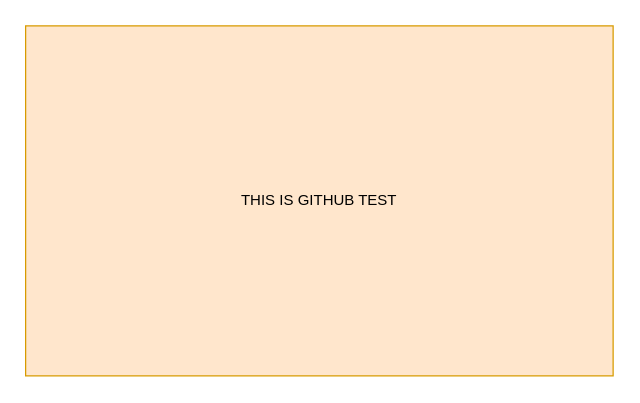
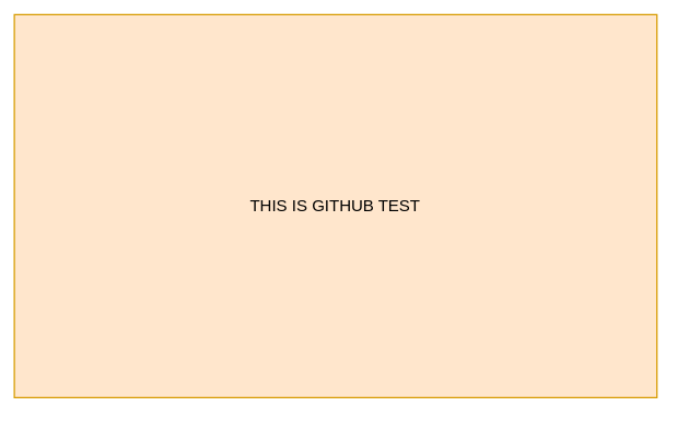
- <mxCell id="2" value="THIS IS GITHUB TEST" style="rounded=0;whiteSpace=wrap;html=1;fillColor=#ffe6cc;strokeColor=#d79b00;" vertex="1" parent="1"><mxGeometry x="20" y="20" width="470" height="280" as="geometry" /></mxCell>
+ <mxCell id="2" value="THIS IS GITHUB TEST" style="rounded=0;whiteSpace=wrap;html=1;fillColor=#ffe6cc;strokeColor=#d79b00;" vertex="1" parent="1"><mxGeometry x="10" y="10" width="470" height="280" as="geometry" /></mxCell>
